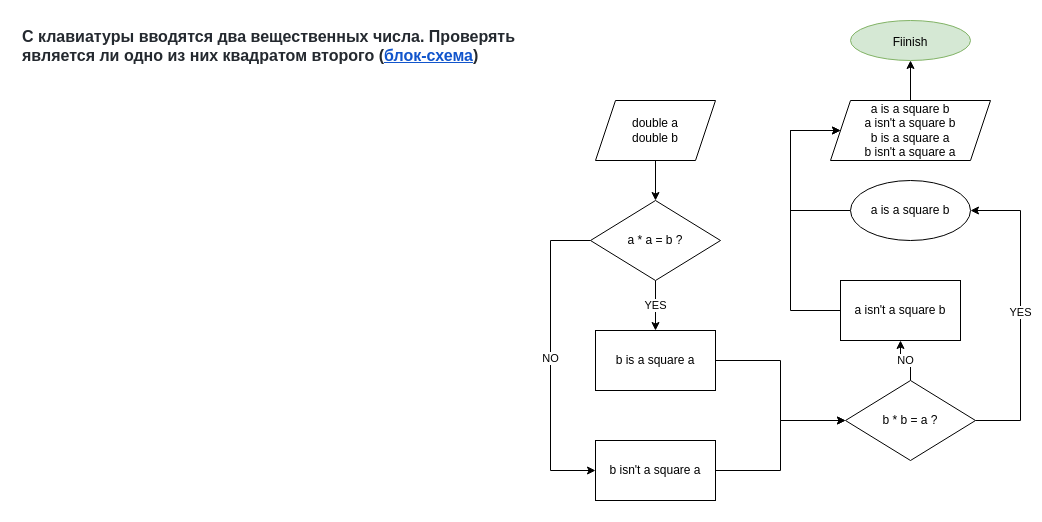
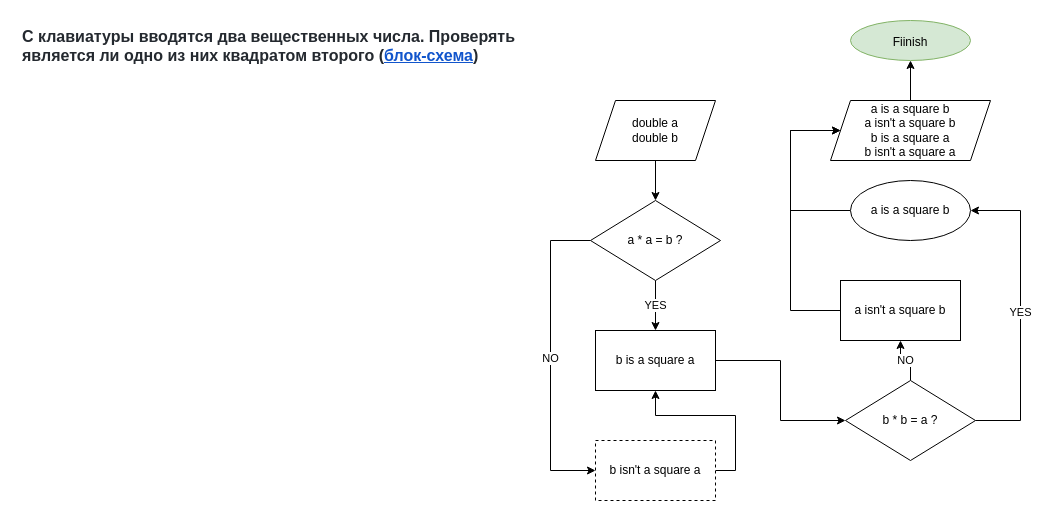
- <mxCell id="13" style="edgeStyle=orthogonalEdgeStyle;rounded=0;orthogonalLoop=1;jettySize=auto;html=1;exitX=1;exitY=0.5;exitDx=0;exitDy=0;entryX=0;entryY=0.5;entryDx=0;entryDy=0;" parent="1" source="14" target="10" edge="1"><mxGeometry relative="1" as="geometry" /></mxCell>
+ <mxCell id="13" style="edgeStyle=orthogonalEdgeStyle;rounded=0;orthogonalLoop=1;jettySize=auto;html=1;exitX=1;exitY=0.5;exitDx=0;exitDy=0;" parent="1" source="14" target="12" edge="1"><mxGeometry relative="1" as="geometry" /></mxCell>
- <mxCell id="14" value="b&amp;nbsp;isn't a square a" style="rounded=0;whiteSpace=wrap;html=1;" parent="1" vertex="1"><mxGeometry x="595" y="440" width="120" height="60" as="geometry" /></mxCell>
+ <mxCell id="14" value="b&amp;nbsp;isn't a square a" style="rounded=0;whiteSpace=wrap;html=1;dashed=1;" parent="1" vertex="1"><mxGeometry x="595" y="440" width="120" height="60" as="geometry" /></mxCell>
